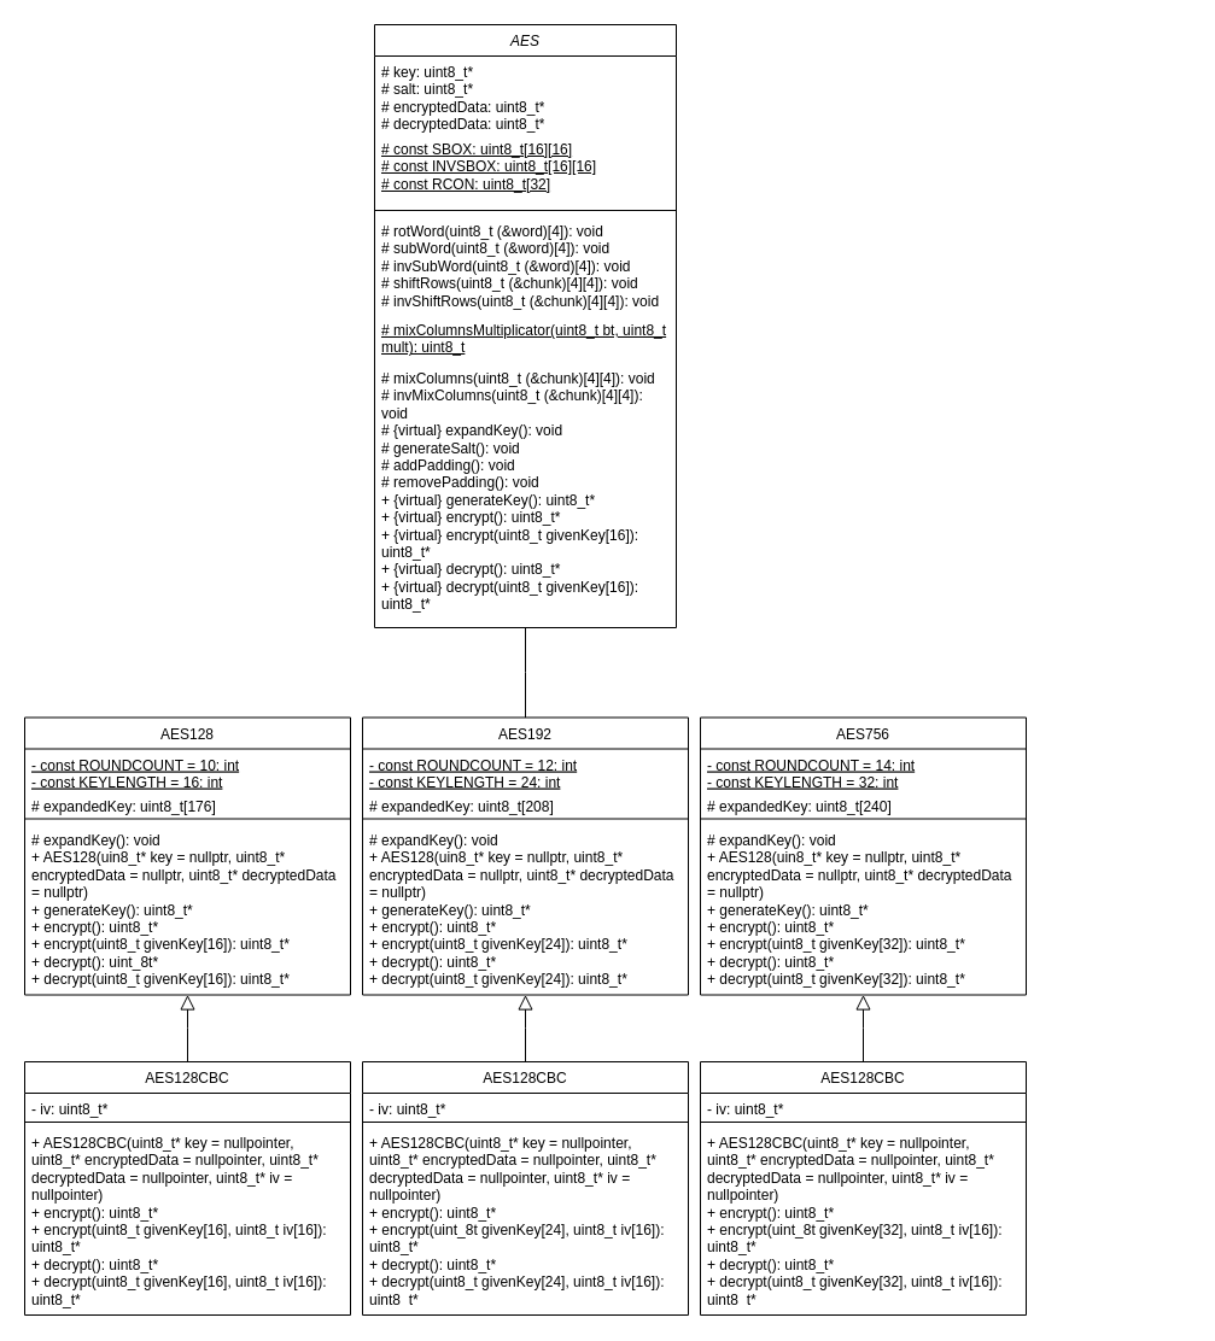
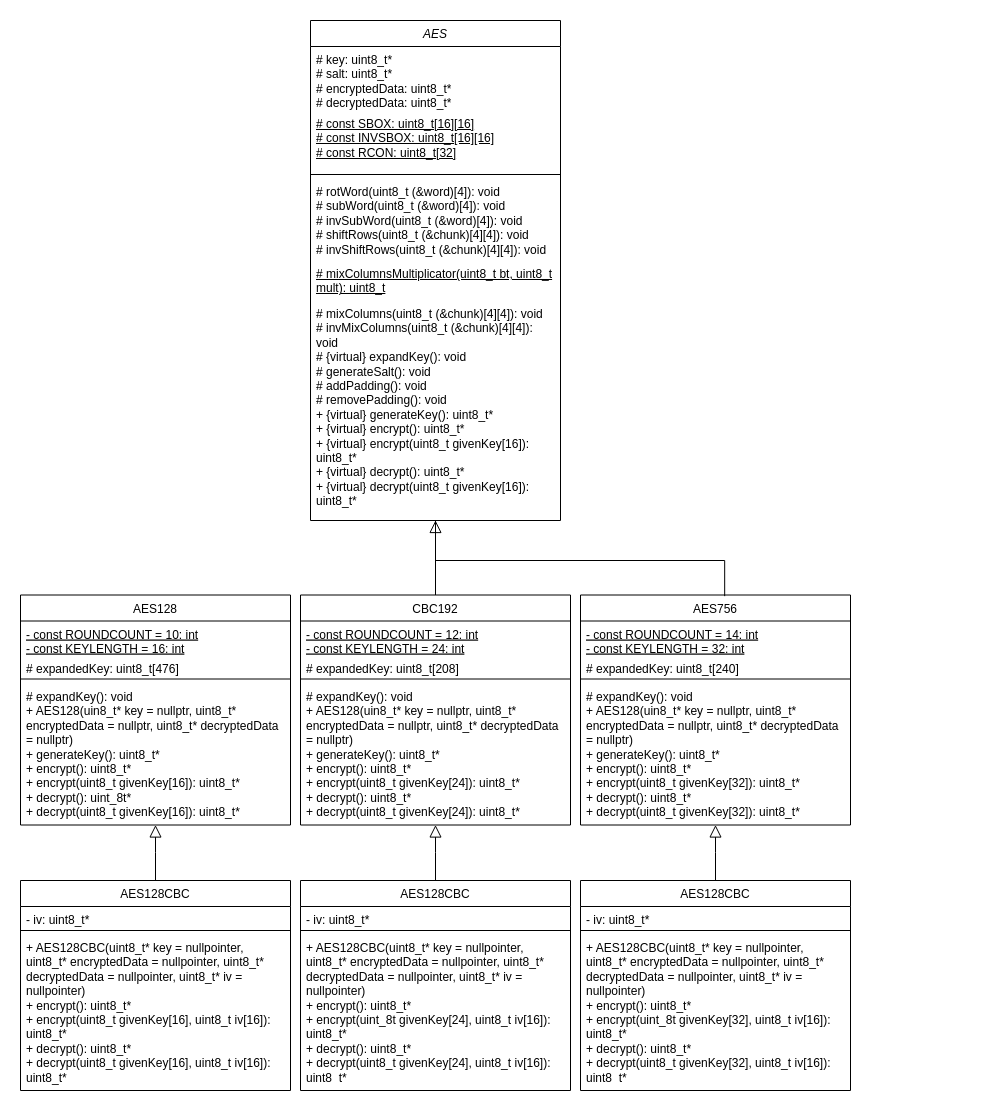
+ <mxCell id="37" value="" style="endArrow=block;endSize=10;endFill=0;shadow=0;strokeWidth=1;rounded=0;edgeStyle=elbowEdgeStyle;elbow=vertical;entryX=0.5;entryY=1;entryDx=0;entryDy=0;exitX=0.534;exitY=0.005;exitDx=0;exitDy=0;exitPerimeter=0;" parent="1" source="19" target="2" edge="1"><mxGeometry width="160" relative="1" as="geometry"><mxPoint x="580" y="574" as="sourcePoint" /><mxPoint x="860" y="500" as="targetPoint" /><Array as="points"><mxPoint x="610" y="560" /><mxPoint x="610" y="550" /><mxPoint x="985" y="540" /></Array></mxGeometry></mxCell>
- <mxCell id="14" value="AES192" style="swimlane;fontStyle=0;align=center;verticalAlign=top;childLayout=stackLayout;horizontal=1;startSize=26;horizontalStack=0;resizeParent=1;resizeLast=0;collapsible=1;marginBottom=0;rounded=0;shadow=0;strokeWidth=1;" parent="1" vertex="1"><mxGeometry x="300" y="594.5" width="270" height="230" as="geometry"><mxRectangle x="130" y="380" width="160" height="26" as="alternateBounds" /></mxGeometry></mxCell>
+ <mxCell id="14" value="CBC192" style="swimlane;fontStyle=0;align=center;verticalAlign=top;childLayout=stackLayout;horizontal=1;startSize=26;horizontalStack=0;resizeParent=1;resizeLast=0;collapsible=1;marginBottom=0;rounded=0;shadow=0;strokeWidth=1;" parent="1" vertex="1"><mxGeometry x="300" y="594.5" width="270" height="230" as="geometry"><mxRectangle x="130" y="380" width="160" height="26" as="alternateBounds" /></mxGeometry></mxCell>
- <mxCell id="11" value="# expandedKey: uint8_t[176]" style="text;align=left;verticalAlign=top;spacingLeft=4;spacingRight=4;overflow=hidden;rotatable=0;points=[[0,0.5],[1,0.5]];portConstraint=eastwest;" parent="9" vertex="1"><mxGeometry y="60" width="270" height="20" as="geometry" /></mxCell>
+ <mxCell id="11" value="# expandedKey: uint8_t[476]" style="text;align=left;verticalAlign=top;spacingLeft=4;spacingRight=4;overflow=hidden;rotatable=0;points=[[0,0.5],[1,0.5]];portConstraint=eastwest;" parent="9" vertex="1"><mxGeometry y="60" width="270" height="20" as="geometry" /></mxCell>
